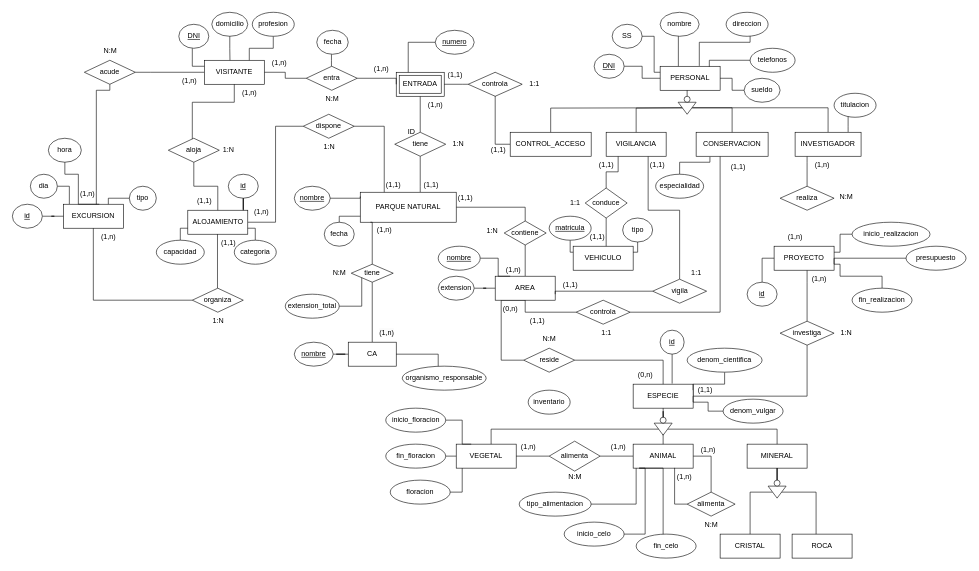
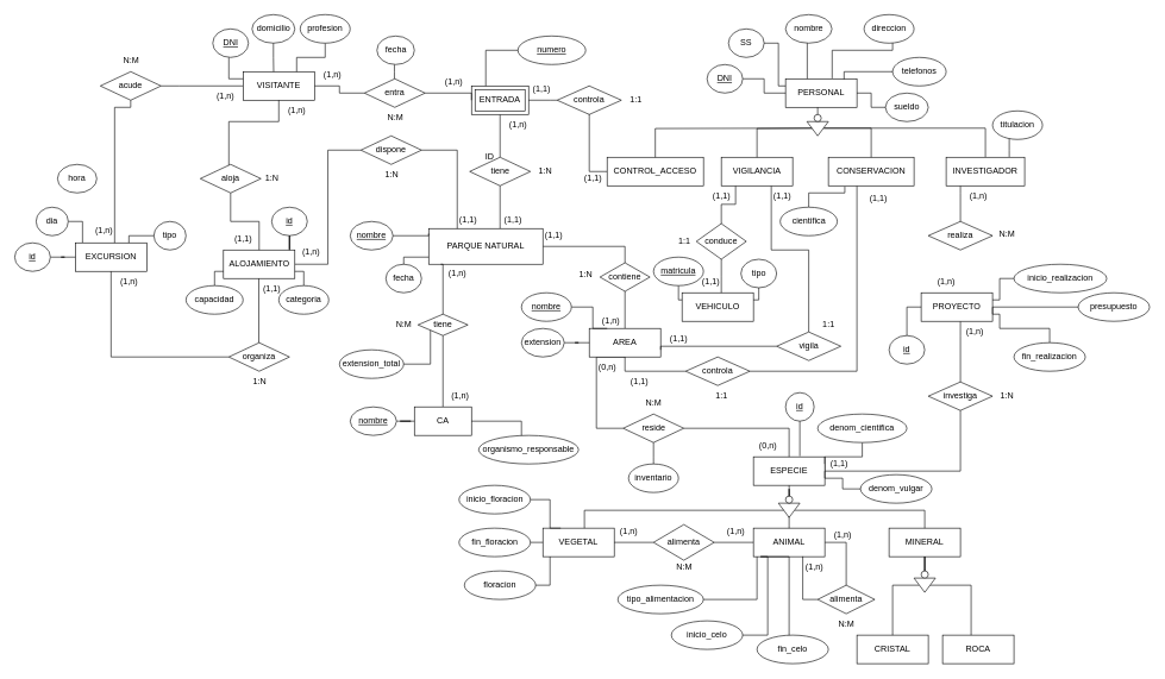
- <mxCell id="133" value="numero" style="ellipse;whiteSpace=wrap;html=1;align=center;fontStyle=4;" parent="1" vertex="1"><mxGeometry x="725" y="50" width="65" height="40" as="geometry" /></mxCell>
+ <mxCell id="133" value="numero" style="ellipse;whiteSpace=wrap;html=1;align=center;fontStyle=4;" parent="1" vertex="1"><mxGeometry x="725" y="50" width="95" height="40" as="geometry" /></mxCell>
- <mxCell id="116" style="edgeStyle=orthogonalEdgeStyle;rounded=0;orthogonalLoop=1;jettySize=auto;html=1;entryX=0.599;entryY=0;entryDx=0;entryDy=0;entryPerimeter=0;endArrow=none;endFill=0;" parent="1" source="93" target="88" edge="1"><mxGeometry relative="1" as="geometry"><Array as="points"><mxPoint x="107" y="290" /><mxPoint x="130" y="290" /><mxPoint x="130" y="340" /></Array></mxGeometry></mxCell>
- <mxCell id="76" value="especialidad" style="ellipse;whiteSpace=wrap;html=1;align=center;" parent="1" vertex="1"><mxGeometry x="1092.5" y="290" width="80" height="40" as="geometry" /></mxCell>
+ <mxCell id="76" value="cientifica" style="ellipse;whiteSpace=wrap;html=1;align=center;" parent="1" vertex="1"><mxGeometry x="1092.5" y="290" width="80" height="40" as="geometry" /></mxCell>
+ <mxCell id="23" style="edgeStyle=orthogonalEdgeStyle;rounded=0;orthogonalLoop=1;jettySize=auto;html=1;entryX=0.5;entryY=1;entryDx=0;entryDy=0;endArrow=none;endFill=0;" parent="1" source="24" target="125" edge="1"><mxGeometry relative="1" as="geometry"><Array as="points"><mxPoint x="915" y="640" /><mxPoint x="915" y="640" /></Array></mxGeometry></mxCell>
